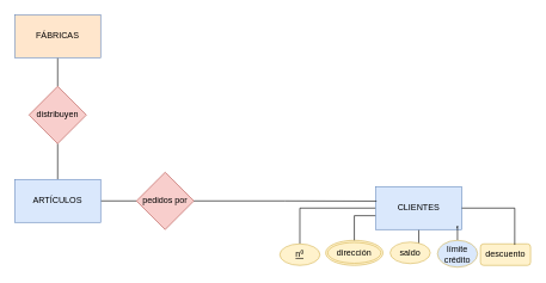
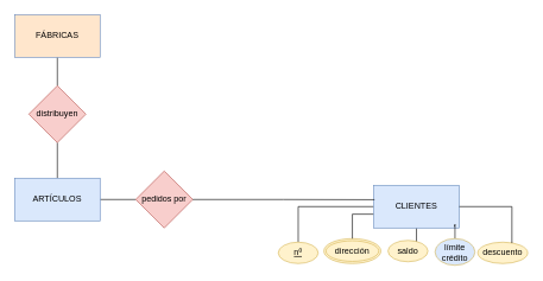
- <mxCell id="17" value="descuento" style="whiteSpace=wrap;html=1;fillColor=#fff2cc;strokeColor=#d6b656;rounded=1;" vertex="1" parent="1"><mxGeometry x="670" y="340" width="70" height="30" as="geometry" /></mxCell>
+ <mxCell id="17" value="descuento" style="ellipse;whiteSpace=wrap;html=1;fillColor=#fff2cc;strokeColor=#d6b656;" vertex="1" parent="1"><mxGeometry x="670" y="340" width="70" height="30" as="geometry" /></mxCell>
